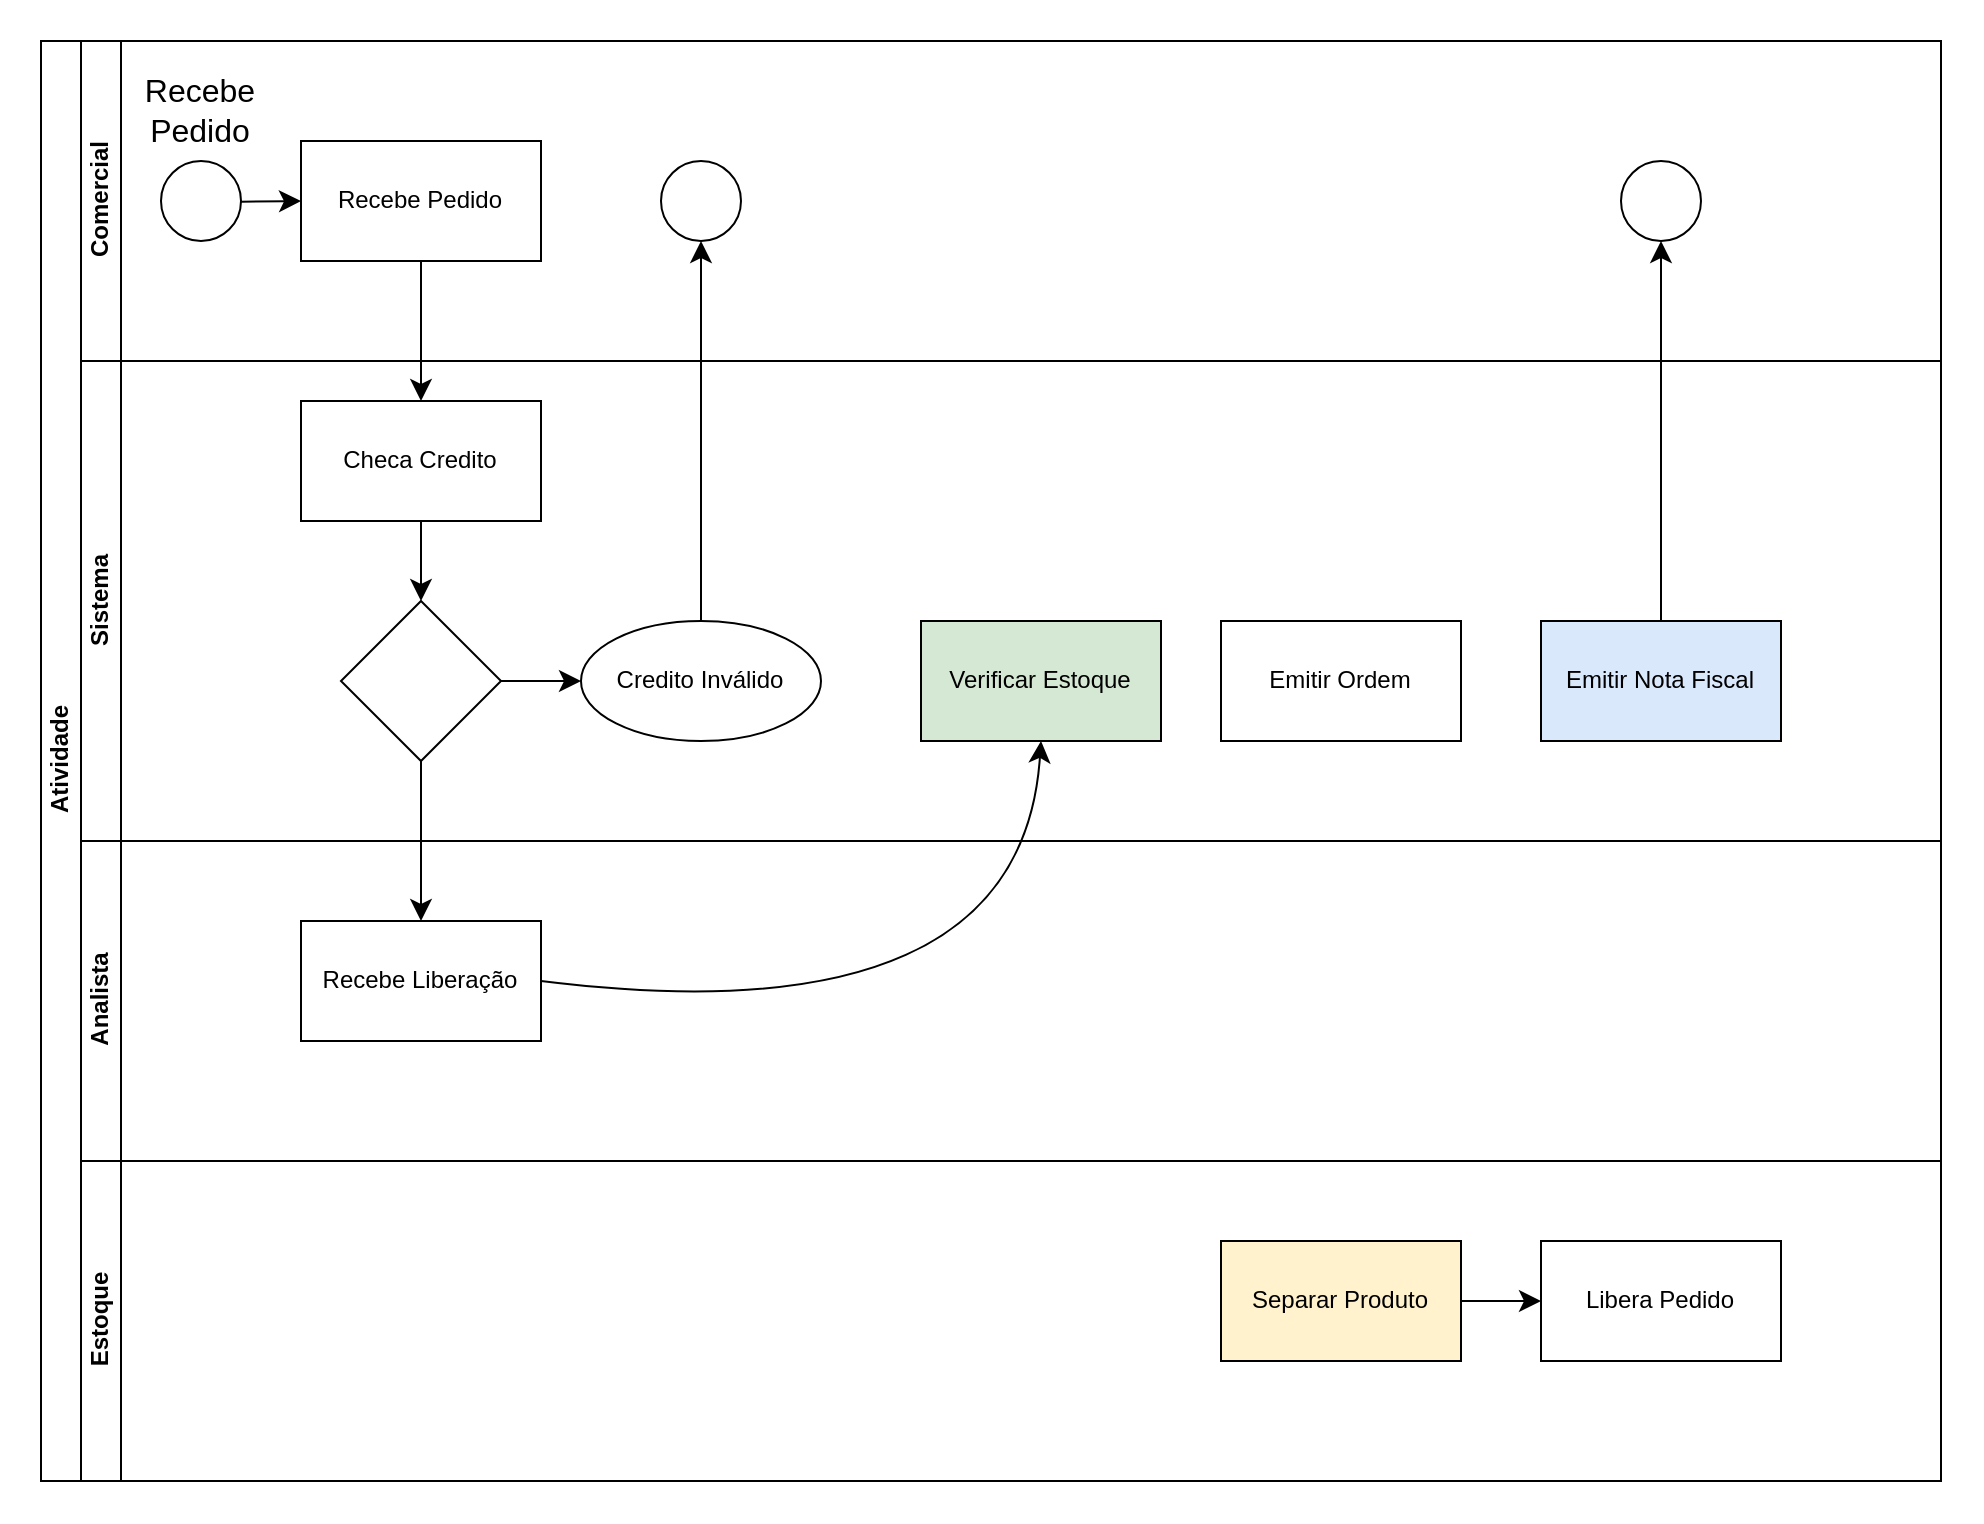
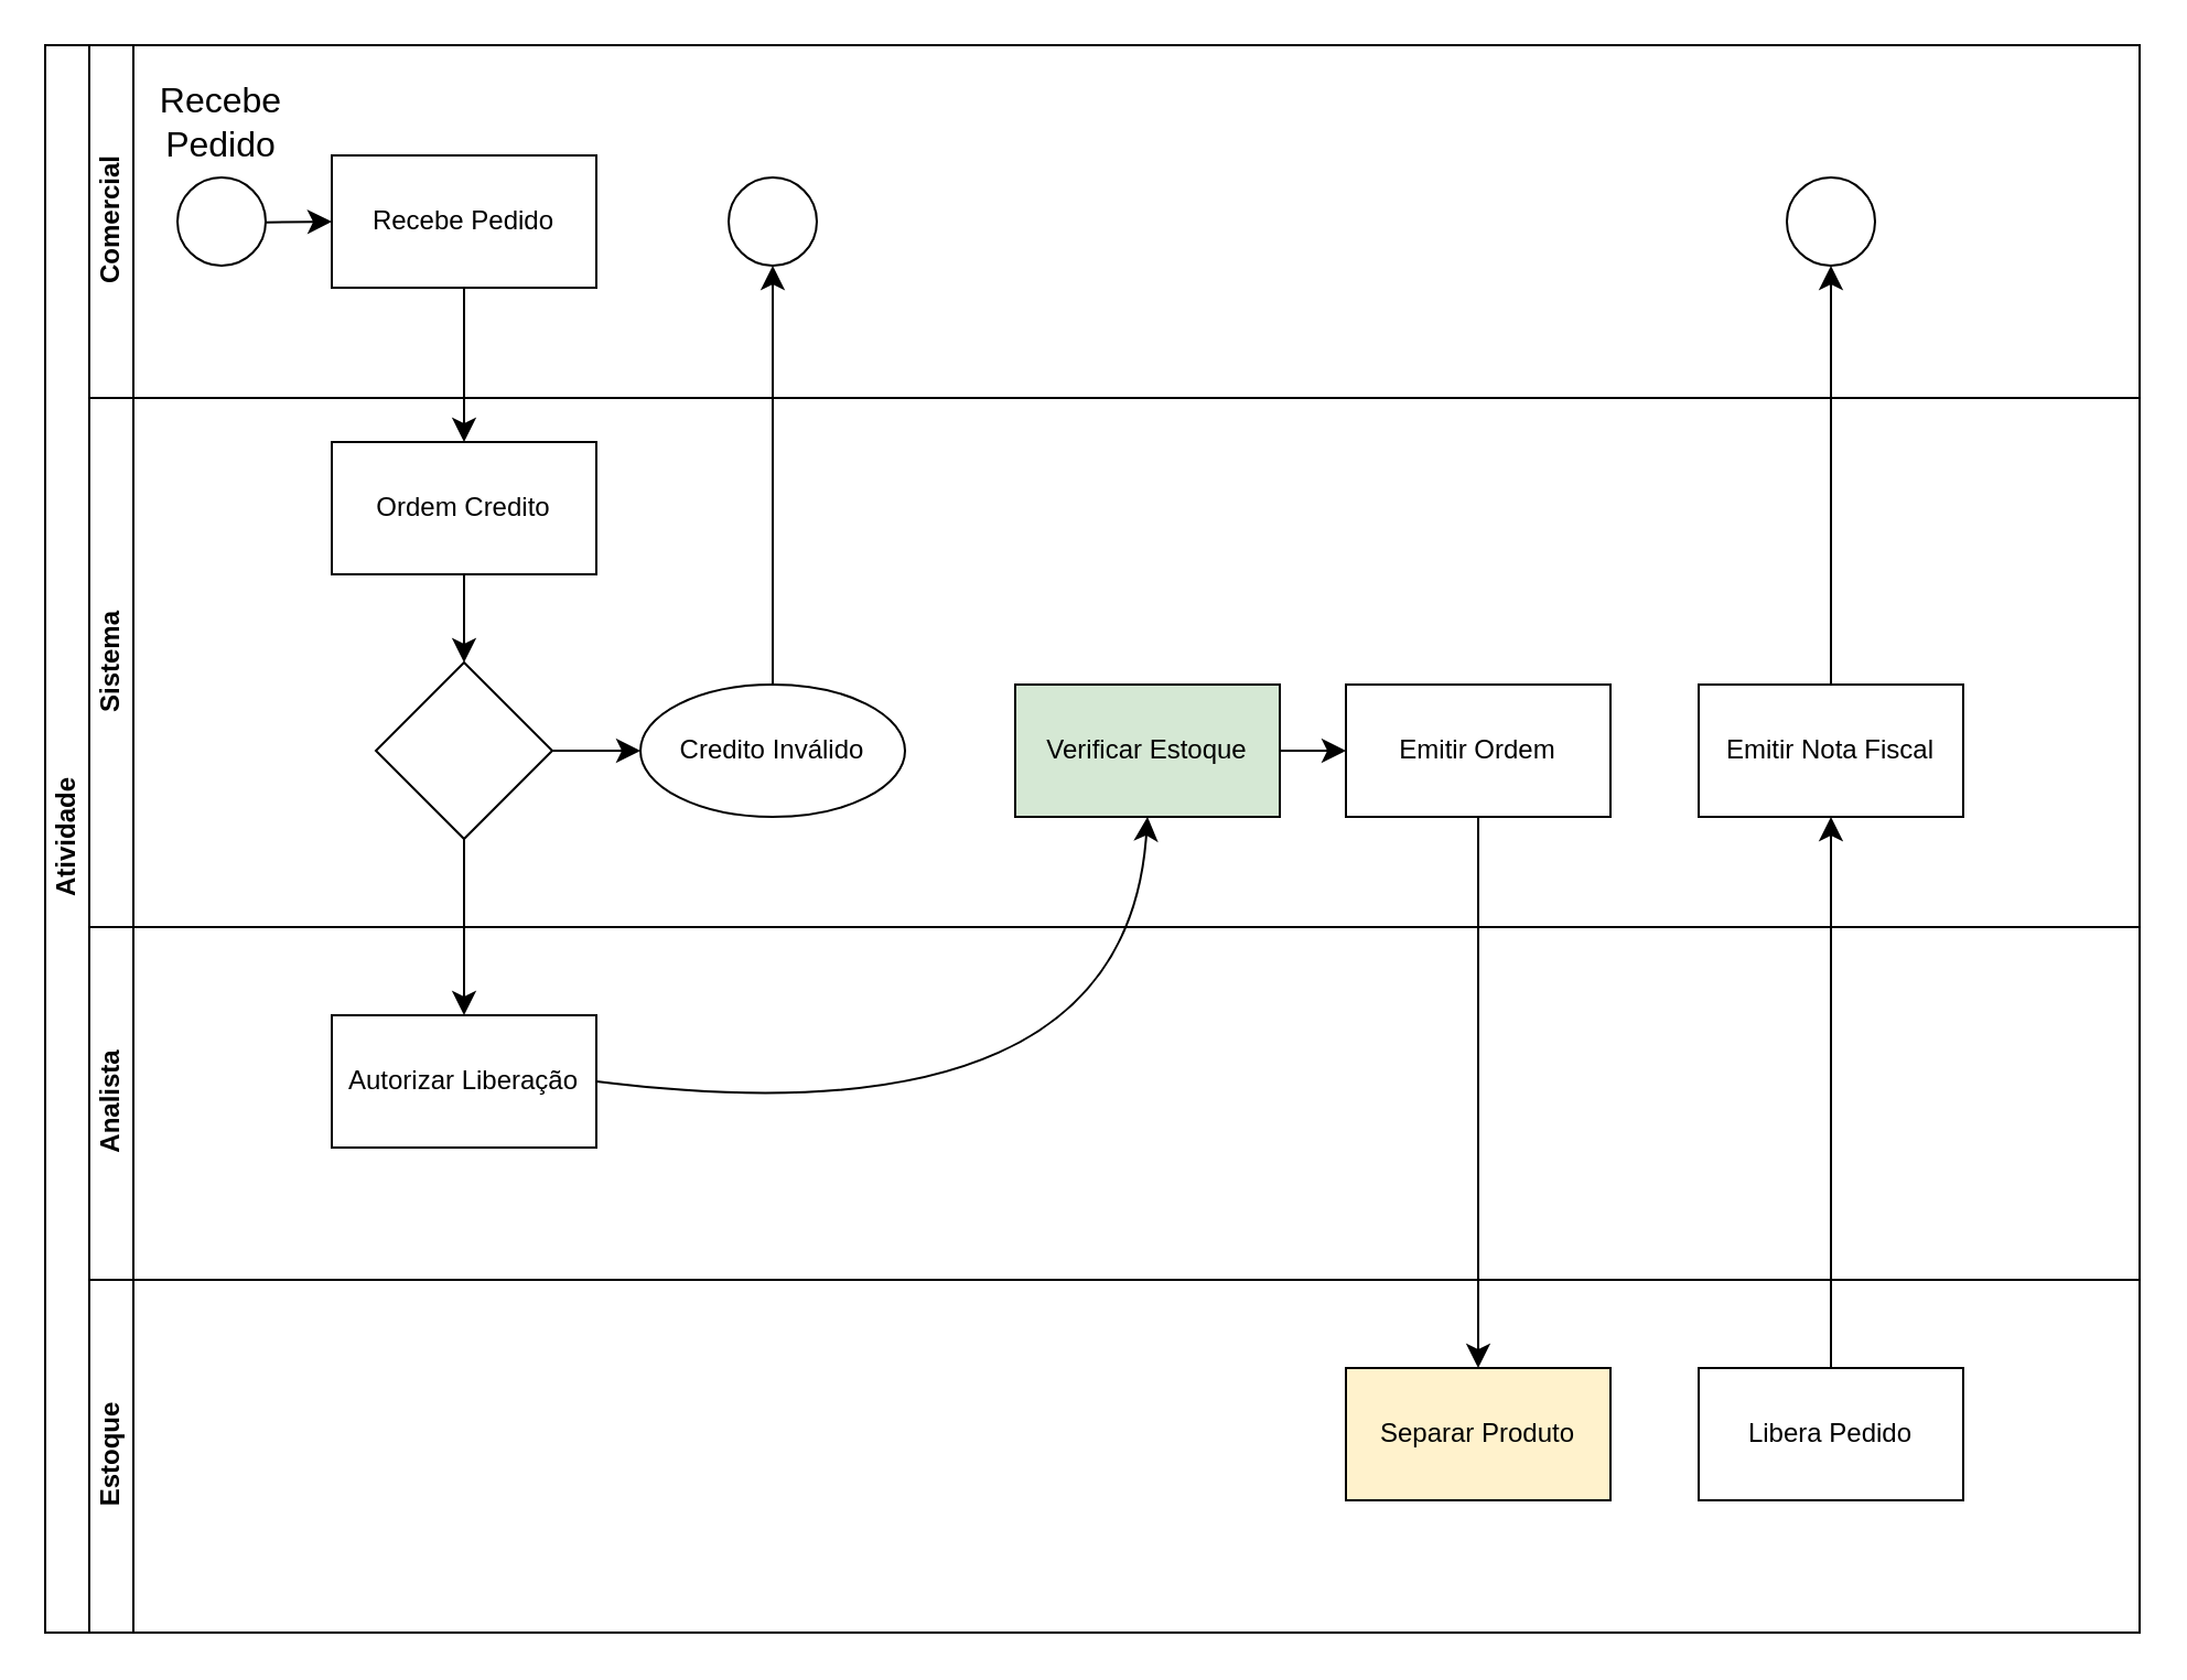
- <mxCell id="12" value="Checa Credito" style="whiteSpace=wrap;html=1;" vertex="1" parent="10"><mxGeometry x="110" y="20" width="120" height="60" as="geometry" /></mxCell>
+ <mxCell id="12" value="Ordem Credito" style="whiteSpace=wrap;html=1;" vertex="1" parent="10"><mxGeometry x="110" y="20" width="120" height="60" as="geometry" /></mxCell>
+ <mxCell id="16" value="" style="edgeStyle=none;curved=1;rounded=0;orthogonalLoop=1;jettySize=auto;html=1;fontSize=12;startSize=8;endSize=8;" edge="1" parent="10" source="17" target="18"><mxGeometry relative="1" as="geometry" /></mxCell>
- <mxCell id="19" value="Emitir Nota Fiscal" style="whiteSpace=wrap;html=1;fillColor=#dae8fc;" vertex="1" parent="10"><mxGeometry x="730" y="130" width="120" height="60" as="geometry" /></mxCell>
+ <mxCell id="19" value="Emitir Nota Fiscal" style="whiteSpace=wrap;html=1;" vertex="1" parent="10"><mxGeometry x="730" y="130" width="120" height="60" as="geometry" /></mxCell>
- <mxCell id="21" value="Recebe Liberação" style="whiteSpace=wrap;html=1;" vertex="1" parent="20"><mxGeometry x="110" y="40" width="120" height="60" as="geometry" /></mxCell>
+ <mxCell id="21" value="Autorizar Liberação" style="whiteSpace=wrap;html=1;" vertex="1" parent="20"><mxGeometry x="110" y="40" width="120" height="60" as="geometry" /></mxCell>
+ <mxCell id="30" value="" style="edgeStyle=none;curved=1;rounded=0;orthogonalLoop=1;jettySize=auto;html=1;fontSize=12;startSize=8;endSize=8;" edge="1" parent="2" source="18" target="24"><mxGeometry relative="1" as="geometry" /></mxCell>
+ <mxCell id="31" value="" style="edgeStyle=none;curved=1;rounded=0;orthogonalLoop=1;jettySize=auto;html=1;fontSize=12;startSize=8;endSize=8;" edge="1" parent="2" source="25" target="19"><mxGeometry relative="1" as="geometry" /></mxCell>
- <mxCell id="23" value="" style="edgeStyle=none;curved=1;rounded=0;orthogonalLoop=1;jettySize=auto;html=1;fontSize=12;startSize=8;endSize=8;" edge="1" parent="22" source="24" target="25"><mxGeometry relative="1" as="geometry" /></mxCell>
